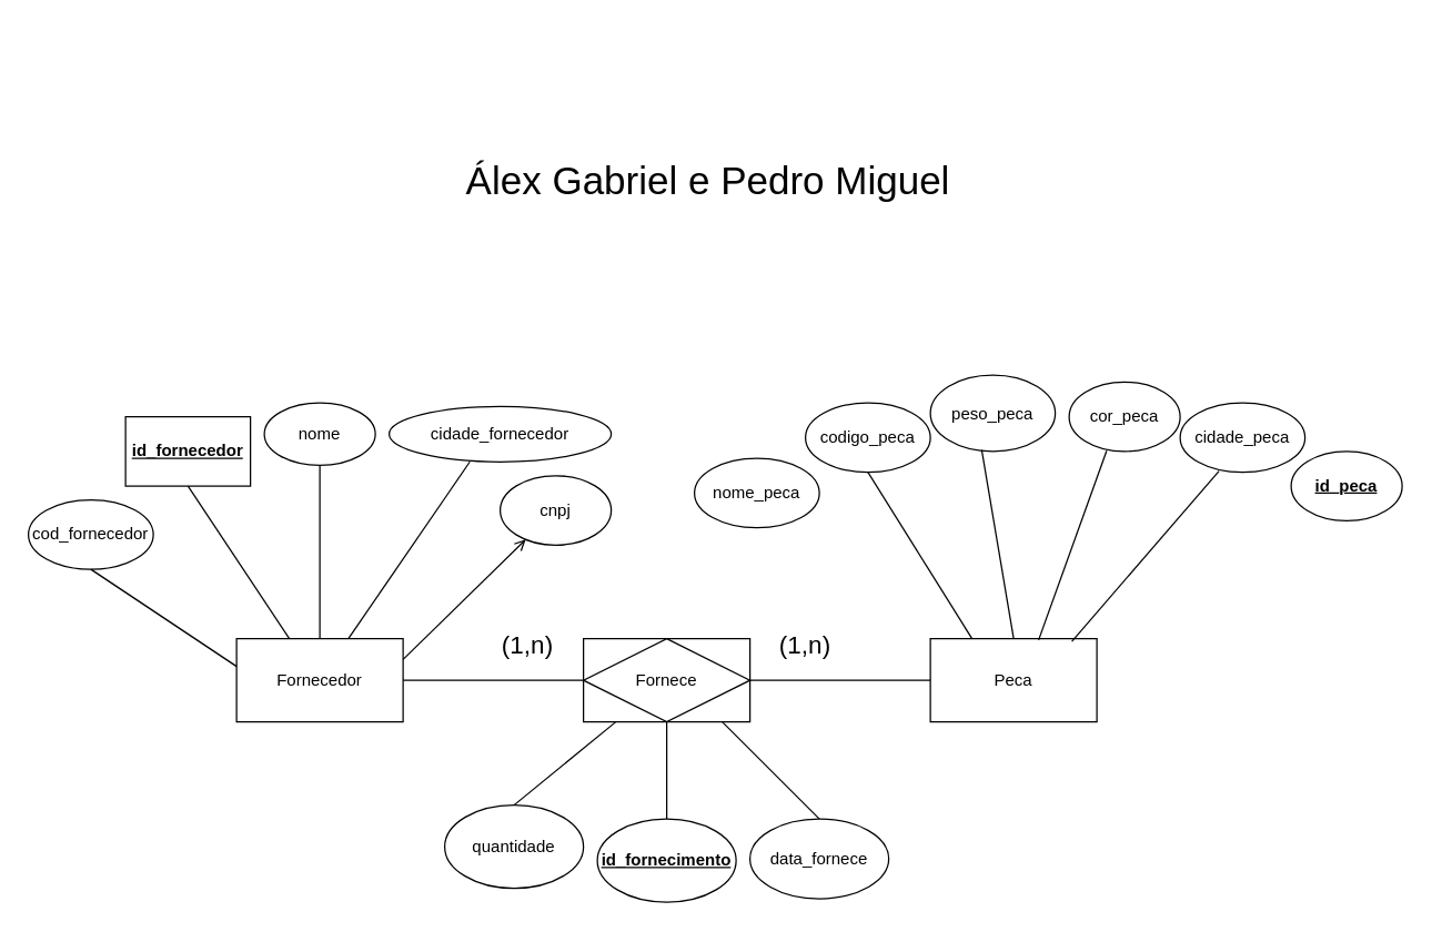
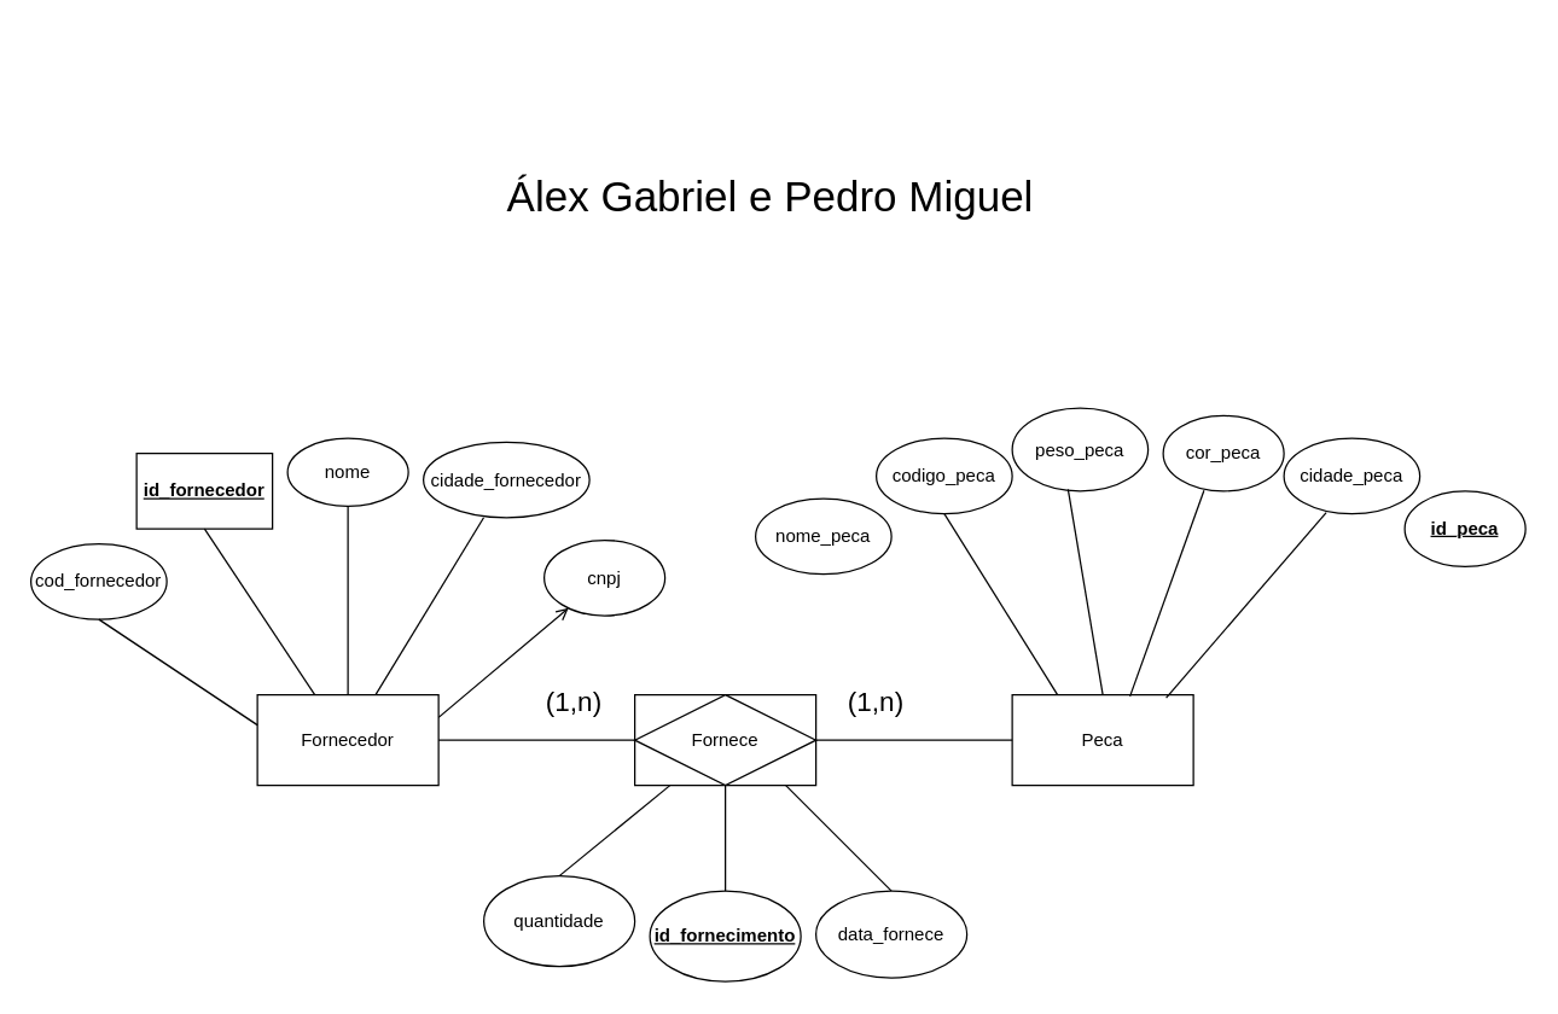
- <mxCell id="7" value="cidade_fornecedor" style="ellipse;whiteSpace=wrap;html=1;" parent="1" vertex="1"><mxGeometry x="280" y="292.5" width="160" height="40" as="geometry" /></mxCell>
+ <mxCell id="7" value="cidade_fornecedor" style="ellipse;whiteSpace=wrap;html=1;" parent="1" vertex="1"><mxGeometry x="280" y="292.5" width="110" height="50" as="geometry" /></mxCell>
- <mxCell id="14" value="cnpj" style="ellipse;whiteSpace=wrap;html=1;" parent="1" vertex="1"><mxGeometry x="360" y="342.5" width="80" height="50" as="geometry" /></mxCell>
+ <mxCell id="14" value="cnpj" style="ellipse;whiteSpace=wrap;html=1;" parent="1" vertex="1"><mxGeometry x="360" y="357.5" width="80" height="50" as="geometry" /></mxCell>
